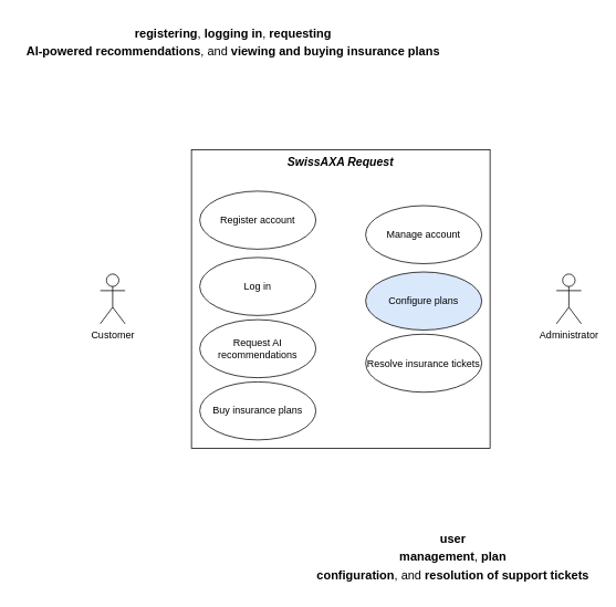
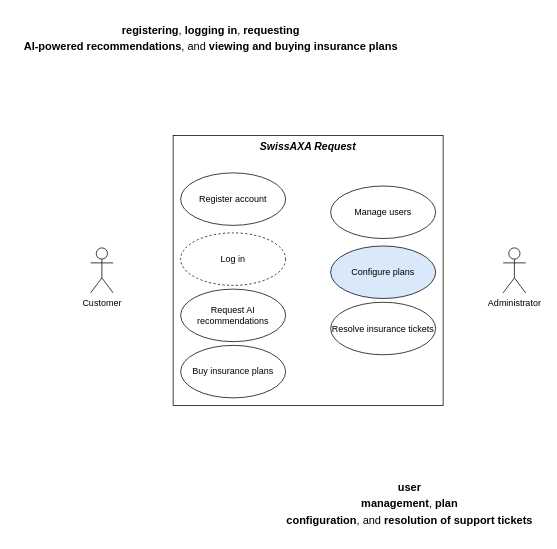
- <mxCell id="6" value="Manage account" style="ellipse;whiteSpace=wrap;html=1;" vertex="1" parent="1"><mxGeometry x="440" y="247.5" width="140" height="70" as="geometry" /></mxCell>
+ <mxCell id="6" value="Manage users" style="ellipse;whiteSpace=wrap;html=1;" vertex="1" parent="1"><mxGeometry x="440" y="247.5" width="140" height="70" as="geometry" /></mxCell>
- <mxCell id="7" value="Log in" style="ellipse;whiteSpace=wrap;html=1;" vertex="1" parent="1"><mxGeometry x="240" y="310" width="140" height="70" as="geometry" /></mxCell>
+ <mxCell id="7" value="Log in" style="ellipse;whiteSpace=wrap;html=1;dashed=1;" vertex="1" parent="1"><mxGeometry x="240" y="310" width="140" height="70" as="geometry" /></mxCell>
